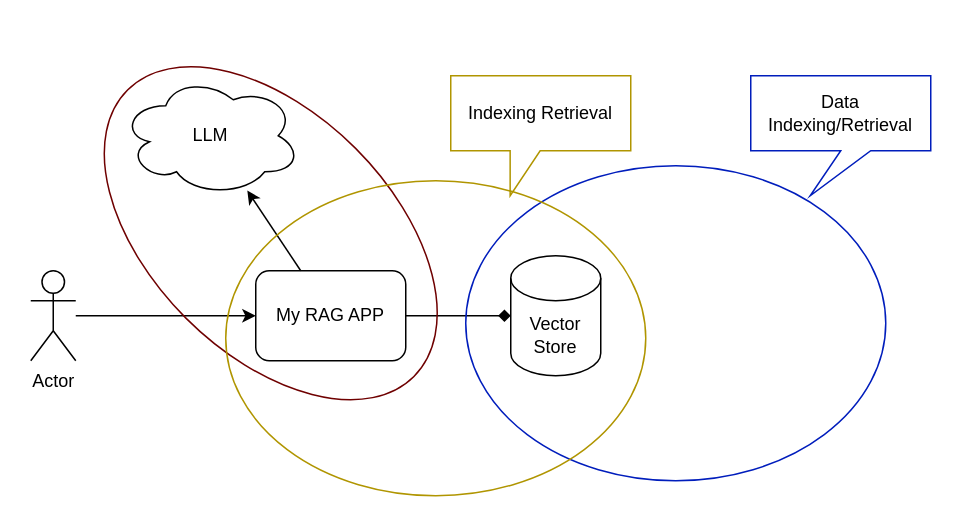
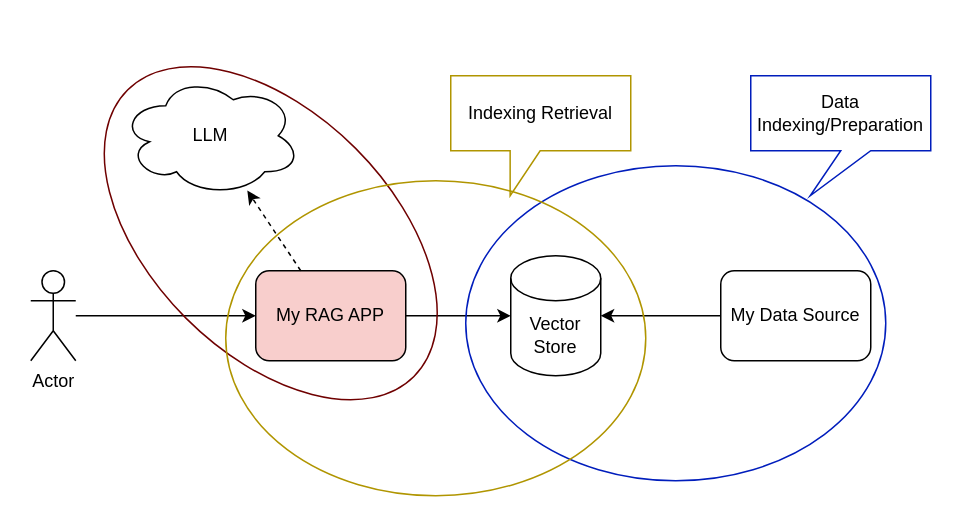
- <mxCell id="11" value="Data Indexing/Retrieval" style="shape=callout;whiteSpace=wrap;html=1;perimeter=calloutPerimeter;fillColor=none;position2=0.33;labelBackgroundColor=none;strokeColor=#001DBC;" parent="1" vertex="1"><mxGeometry x="500" y="50" width="120" height="80" as="geometry" /></mxCell>
+ <mxCell id="11" value="Data Indexing/Preparation" style="shape=callout;whiteSpace=wrap;html=1;perimeter=calloutPerimeter;fillColor=none;position2=0.33;labelBackgroundColor=none;strokeColor=#001DBC;" parent="1" vertex="1"><mxGeometry x="500" y="50" width="120" height="80" as="geometry" /></mxCell>
- <mxCell id="7" value="" style="edgeStyle=none;html=1;labelBackgroundColor=none;" parent="1" source="5" target="6" edge="1"><mxGeometry relative="1" as="geometry" /></mxCell>
+ <mxCell id="7" value="" style="edgeStyle=none;html=1;labelBackgroundColor=none;dashed=1;" parent="1" source="5" target="6" edge="1"><mxGeometry relative="1" as="geometry" /></mxCell>
- <mxCell id="5" value="My RAG APP" style="rounded=1;whiteSpace=wrap;html=1;labelBackgroundColor=none;" parent="1" vertex="1"><mxGeometry x="170" y="180" width="100" height="60" as="geometry" /></mxCell>
+ <mxCell id="5" value="My RAG APP" style="rounded=1;whiteSpace=wrap;html=1;labelBackgroundColor=none;fillColor=#f8cecc;" parent="1" vertex="1"><mxGeometry x="170" y="180" width="100" height="60" as="geometry" /></mxCell>
- <mxCell id="4" value="" style="edgeStyle=none;html=1;labelBackgroundColor=none;endArrow=diamond;" parent="1" source="5" target="3" edge="1"><mxGeometry relative="1" as="geometry" /></mxCell>
+ <mxCell id="4" value="" style="edgeStyle=none;html=1;labelBackgroundColor=none;" parent="1" source="5" target="3" edge="1"><mxGeometry relative="1" as="geometry" /></mxCell>
+ <mxCell id="8" value="" style="edgeStyle=none;html=1;labelBackgroundColor=none;" parent="1" source="2" target="3" edge="1"><mxGeometry relative="1" as="geometry" /></mxCell>
+ <mxCell id="2" value="My Data Source" style="rounded=1;whiteSpace=wrap;html=1;labelBackgroundColor=none;" parent="1" vertex="1"><mxGeometry x="480" y="180" width="100" height="60" as="geometry" /></mxCell>
